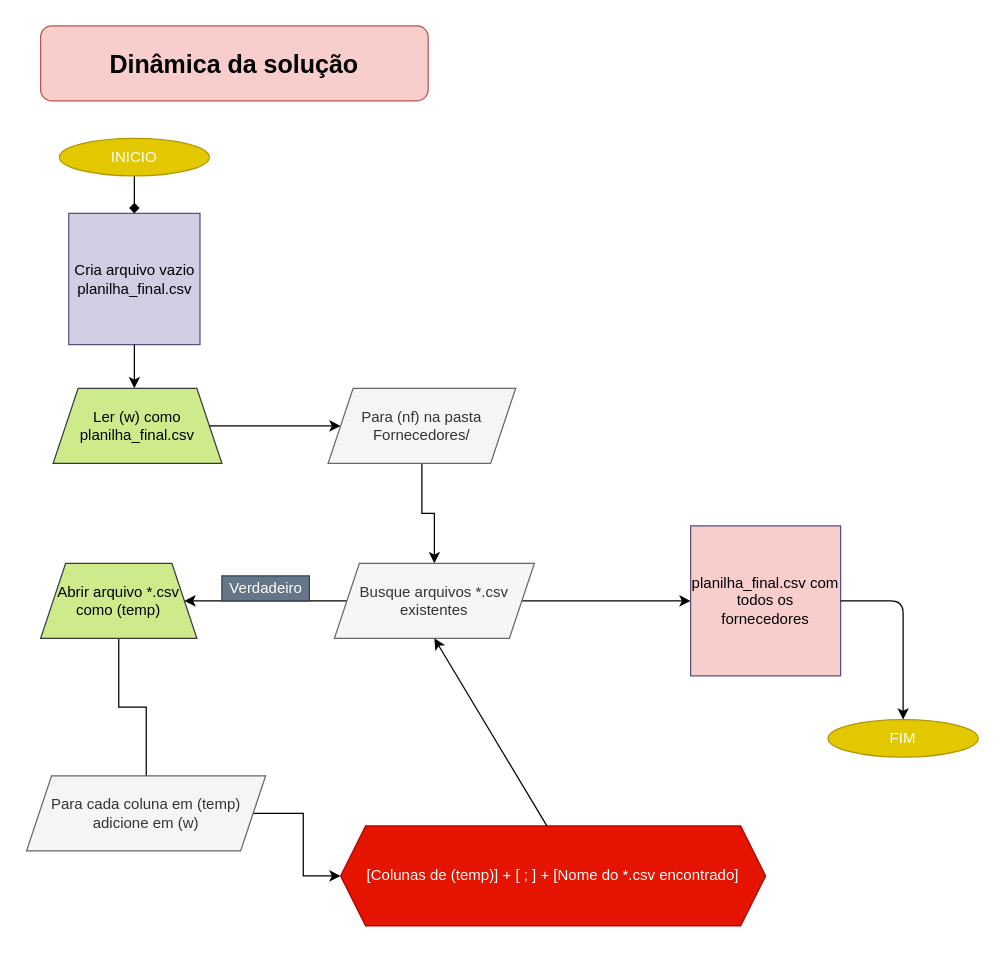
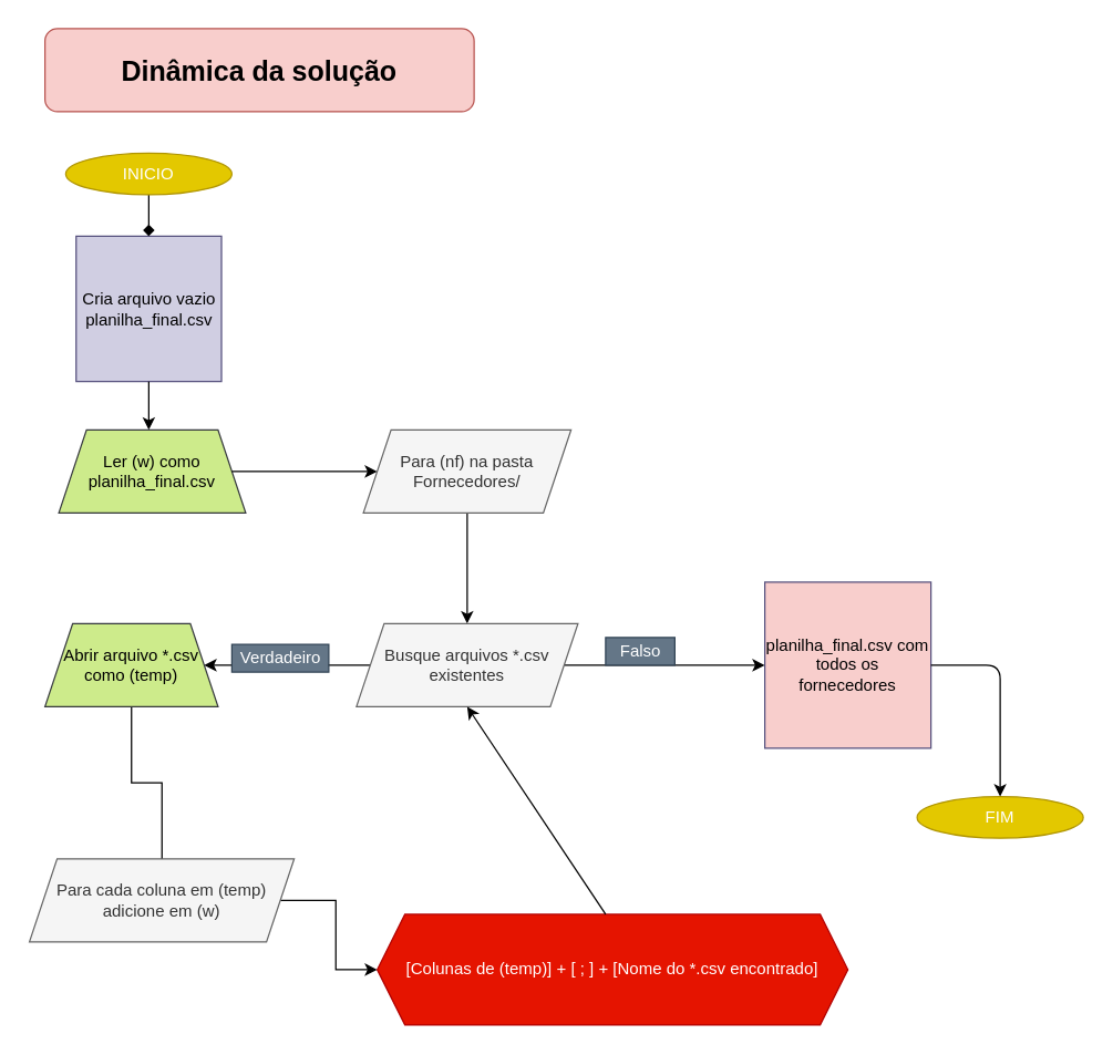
- <mxCell id="14" value="Verdadeiro" style="text;html=1;align=center;verticalAlign=middle;resizable=0;points=[];autosize=1;fillColor=#647687;strokeColor=#314354;fontColor=#ffffff;" vertex="1" parent="1"><mxGeometry x="177" y="460" width="70" height="20" as="geometry" /></mxCell>
+ <mxCell id="14" value="Verdadeiro" style="text;html=1;align=center;verticalAlign=middle;resizable=0;points=[];autosize=1;fillColor=#647687;strokeColor=#314354;fontColor=#ffffff;" vertex="1" parent="1"><mxGeometry x="167" y="465" width="70" height="20" as="geometry" /></mxCell>
+ <mxCell id="15" value="Falso" style="text;html=1;align=center;verticalAlign=middle;resizable=0;points=[];autosize=1;fillColor=#647687;strokeColor=#314354;fontColor=#ffffff;" vertex="1" parent="1"><mxGeometry x="437" y="460" width="50" height="20" as="geometry" /></mxCell>
- <mxCell id="11" value="Busque arquivos *.csv existentes" style="shape=parallelogram;perimeter=parallelogramPerimeter;whiteSpace=wrap;html=1;fixedSize=1;fillColor=#f5f5f5;strokeColor=#666666;fontColor=#333333;" vertex="1" parent="1"><mxGeometry x="267" y="450" width="160" height="60" as="geometry" /></mxCell>
+ <mxCell id="11" value="Busque arquivos *.csv existentes" style="shape=parallelogram;perimeter=parallelogramPerimeter;whiteSpace=wrap;html=1;fixedSize=1;fillColor=#f5f5f5;strokeColor=#666666;fontColor=#333333;" vertex="1" parent="1"><mxGeometry x="257" y="450" width="160" height="60" as="geometry" /></mxCell>
